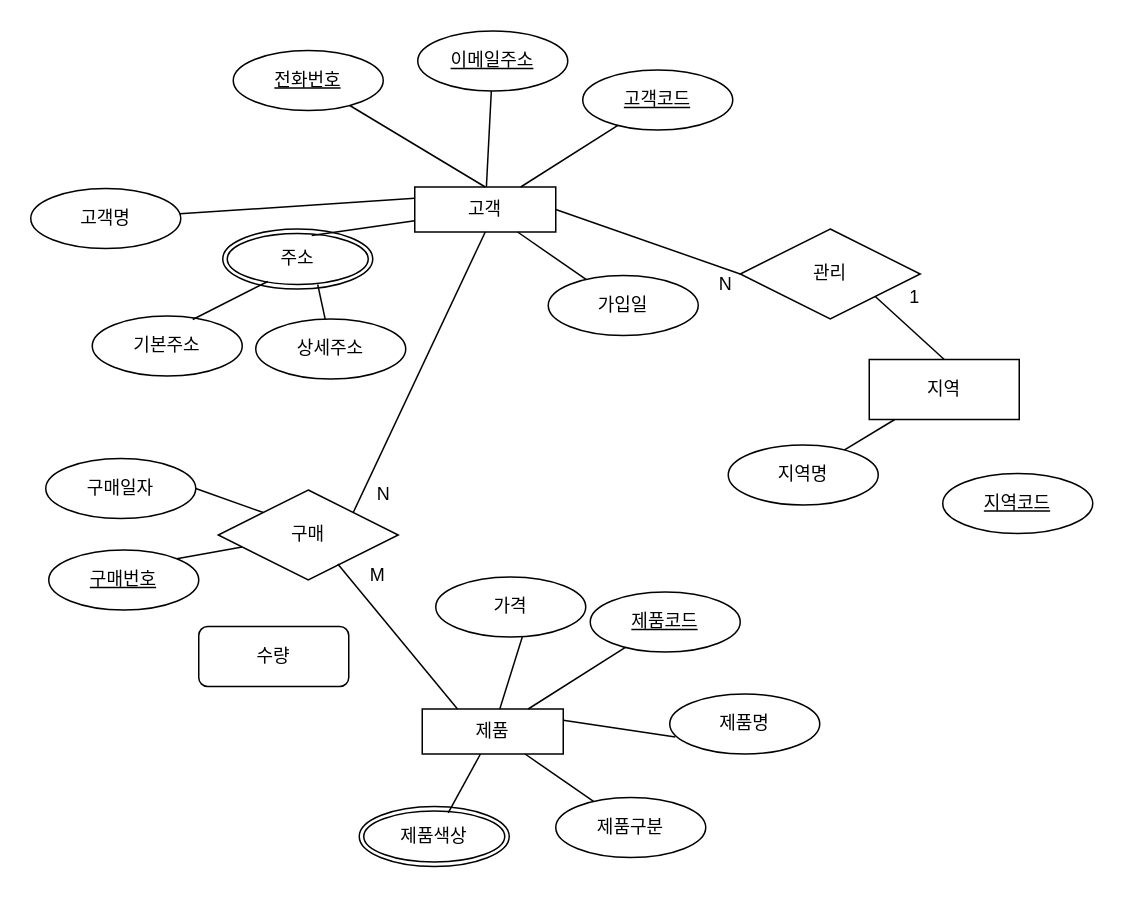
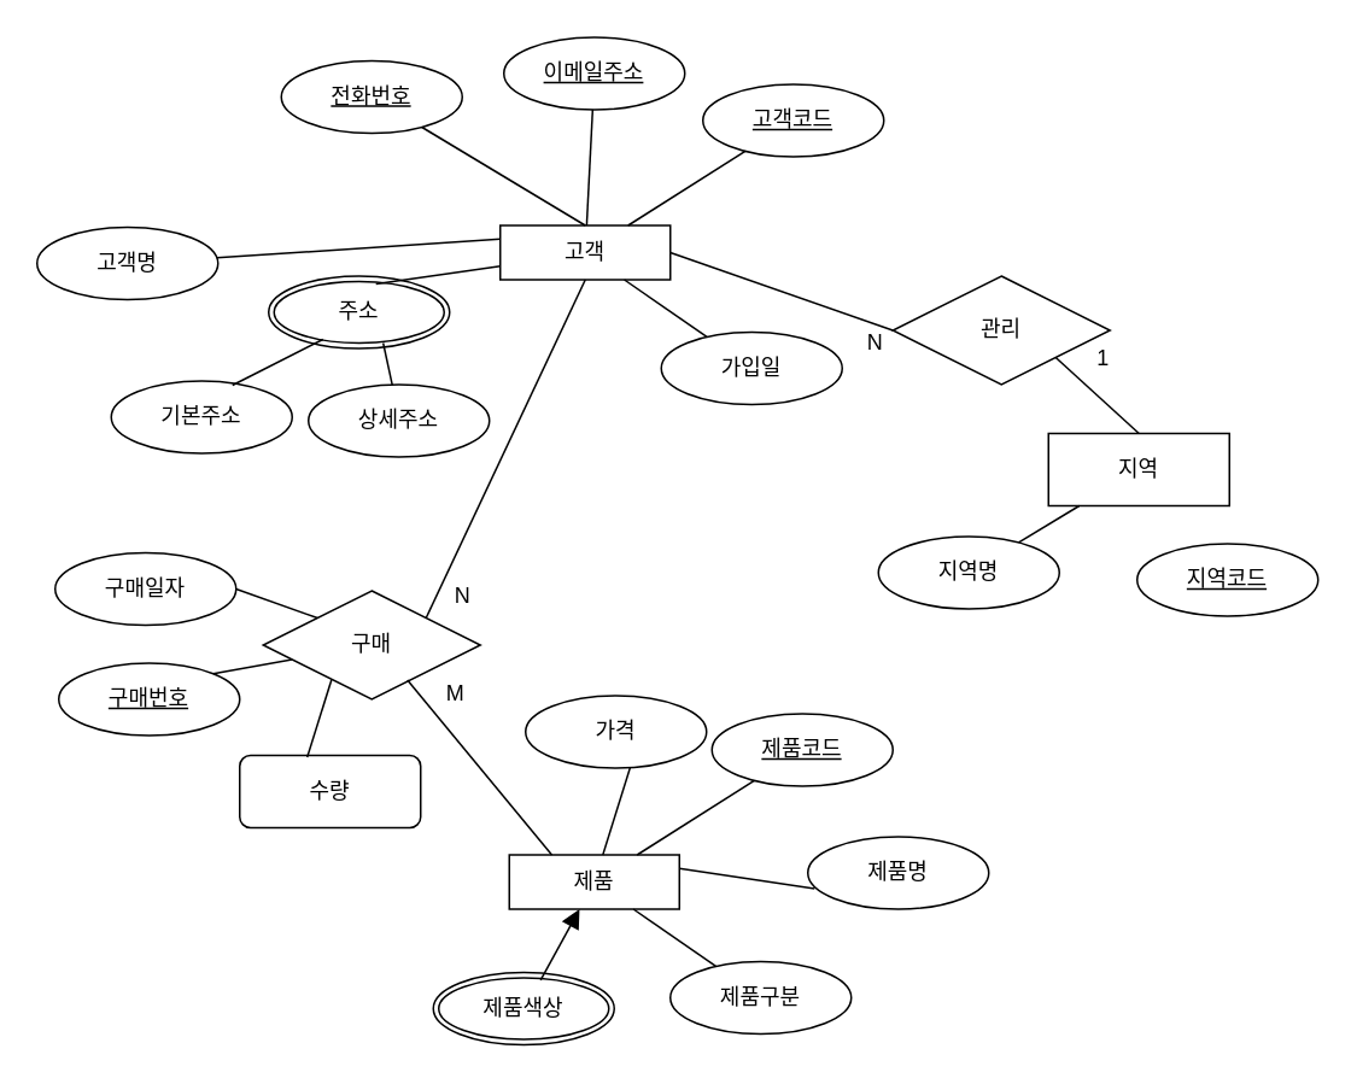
- <mxCell id="22" value="지역코드" style="ellipse;whiteSpace=wrap;html=1;align=center;fontStyle=4;" parent="1" vertex="1"><mxGeometry x="628" y="315" width="100" height="40" as="geometry" /></mxCell>
+ <mxCell id="22" value="지역코드" style="ellipse;whiteSpace=wrap;html=1;align=center;fontStyle=4;" parent="1" vertex="1"><mxGeometry x="628" y="300" width="100" height="40" as="geometry" /></mxCell>
+ <mxCell id="45" value="" style="endArrow=none;html=1;rounded=0;fontSize=12;startSize=8;endSize=8;curved=1;exitX=0.373;exitY=0.025;exitDx=0;exitDy=0;exitPerimeter=0;entryX=0.314;entryY=0.822;entryDx=0;entryDy=0;entryPerimeter=0;" edge="1" parent="1" source="36" target="35"><mxGeometry relative="1" as="geometry"><mxPoint x="137" y="398" as="sourcePoint" /><mxPoint x="181" y="390" as="targetPoint" /></mxGeometry></mxCell>
- <mxCell id="28" value="" style="endArrow=none;html=1;rounded=0;fontSize=12;startSize=8;endSize=8;curved=1;exitX=0.593;exitY=0.108;exitDx=0;exitDy=0;exitPerimeter=0;" parent="1" source="27" target="23" edge="1"><mxGeometry relative="1" as="geometry"><mxPoint x="308" y="532" as="sourcePoint" /><mxPoint x="440" y="504" as="targetPoint" /></mxGeometry></mxCell>
+ <mxCell id="28" value="" style="endArrow=block;html=1;rounded=0;fontSize=12;startSize=8;endSize=8;curved=1;exitX=0.593;exitY=0.108;exitDx=0;exitDy=0;exitPerimeter=0;" parent="1" source="27" target="23" edge="1"><mxGeometry relative="1" as="geometry"><mxPoint x="308" y="532" as="sourcePoint" /><mxPoint x="440" y="504" as="targetPoint" /></mxGeometry></mxCell>
